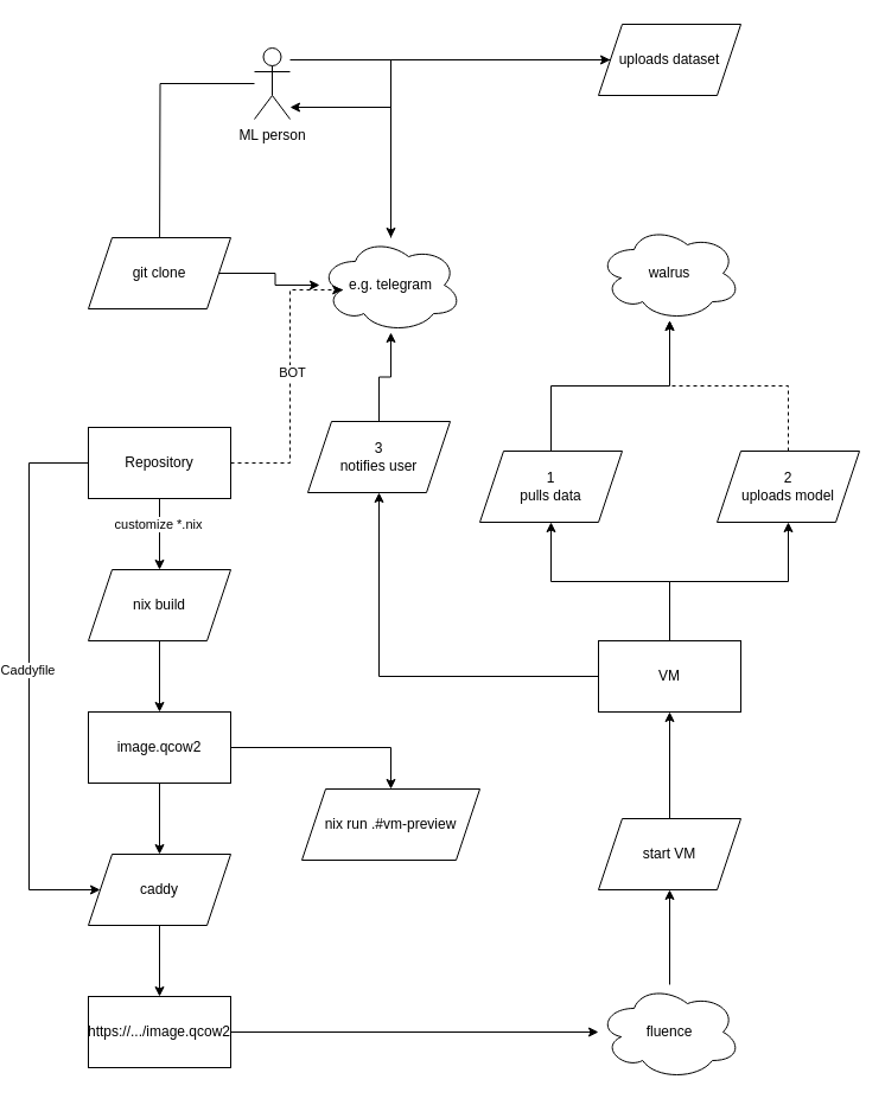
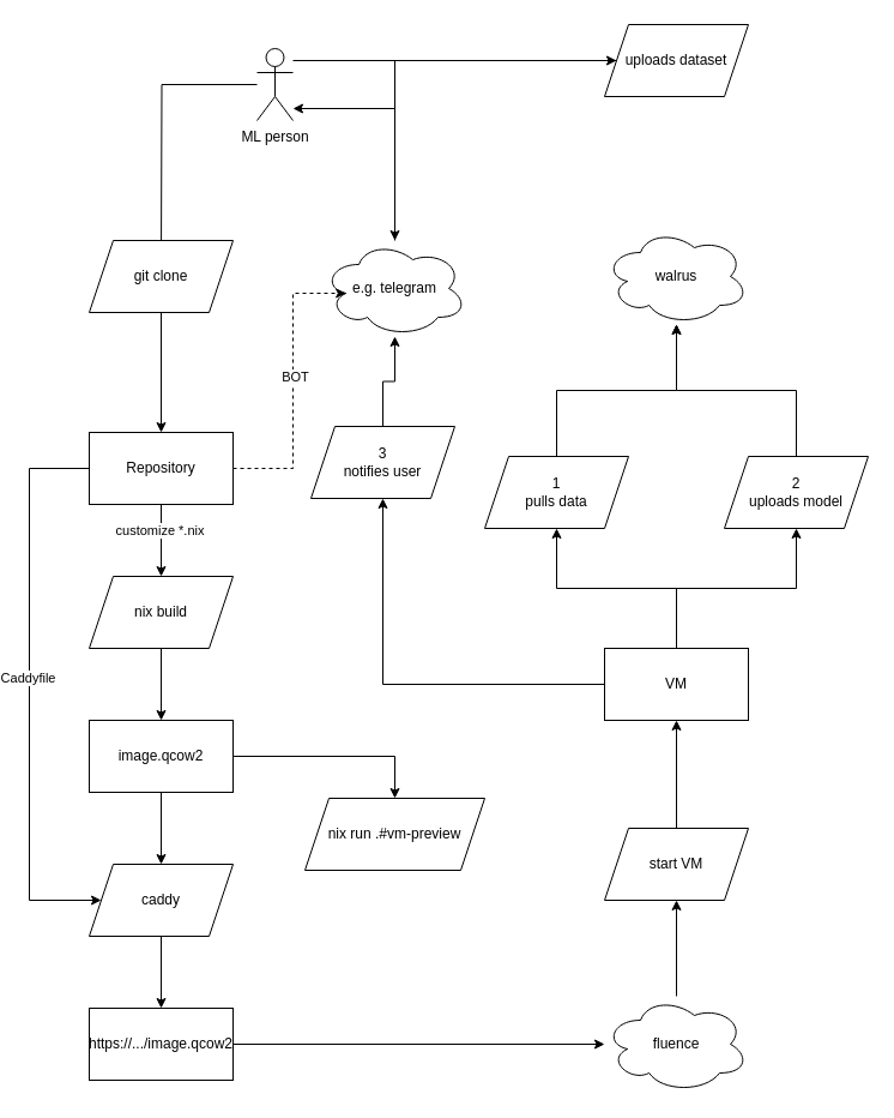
- <mxCell id="35" style="edgeStyle=orthogonalEdgeStyle;rounded=0;orthogonalLoop=1;jettySize=auto;html=1;" edge="1" parent="1" source="36" target="40"><mxGeometry relative="1" as="geometry" /></mxCell>
+ <mxCell id="35" style="edgeStyle=orthogonalEdgeStyle;rounded=0;orthogonalLoop=1;jettySize=auto;html=1;" edge="1" parent="1" source="36" target="6"><mxGeometry relative="1" as="geometry" /></mxCell>
- <mxCell id="29" style="edgeStyle=orthogonalEdgeStyle;rounded=0;orthogonalLoop=1;jettySize=auto;html=1;dashed=1;" edge="1" parent="1" source="30" target="18"><mxGeometry relative="1" as="geometry" /></mxCell>
+ <mxCell id="29" style="edgeStyle=orthogonalEdgeStyle;rounded=0;orthogonalLoop=1;jettySize=auto;html=1;" edge="1" parent="1" source="30" target="18"><mxGeometry relative="1" as="geometry" /></mxCell>
